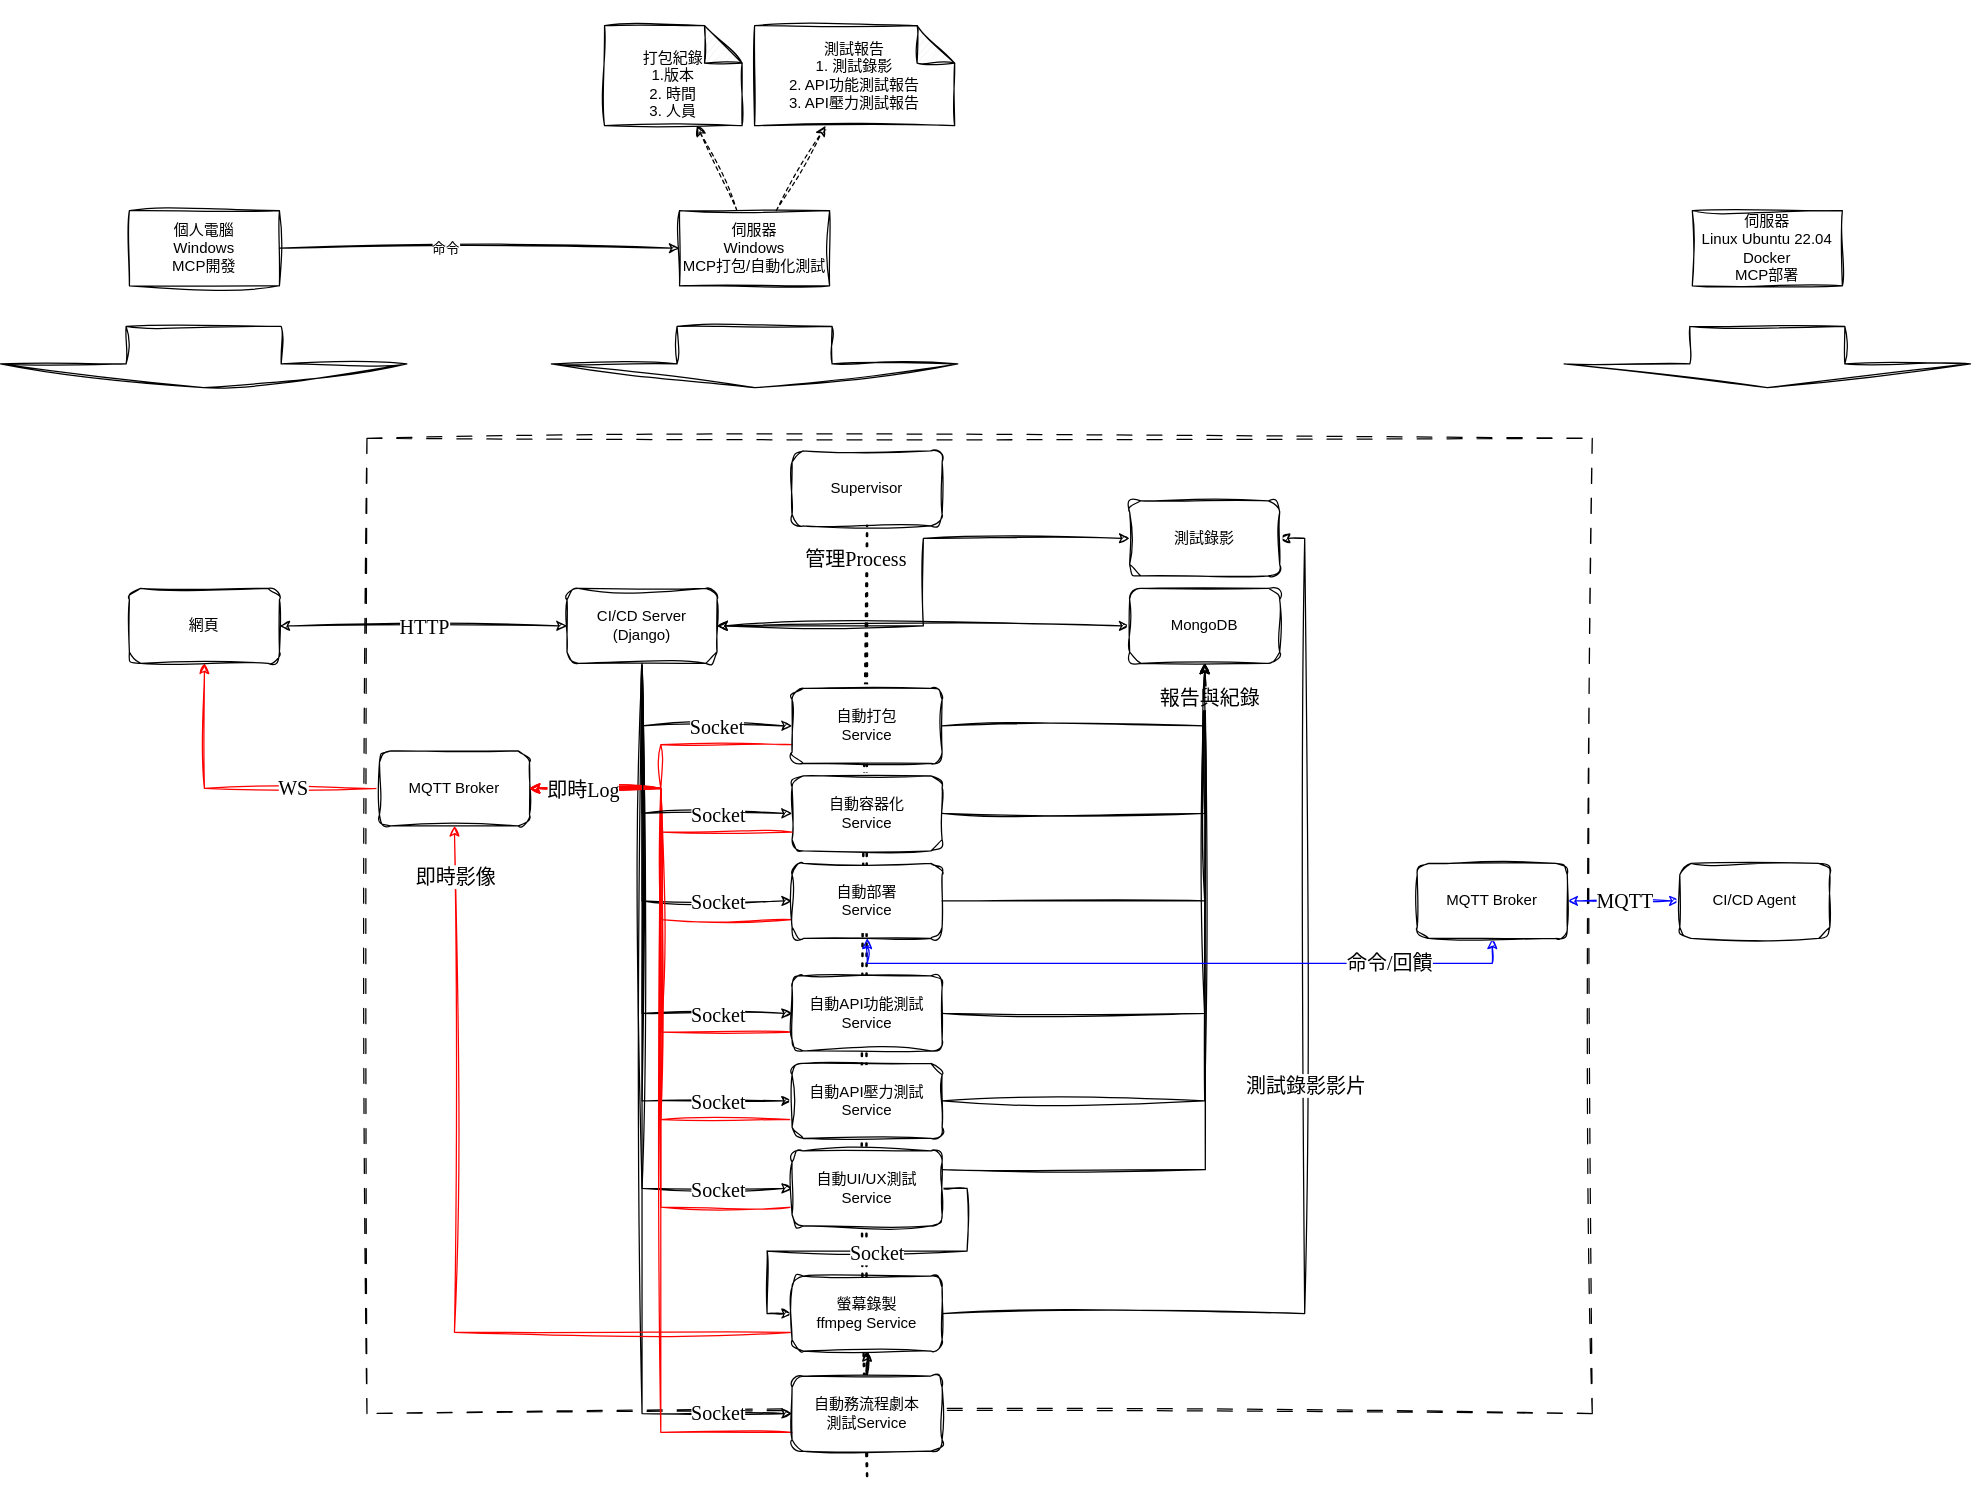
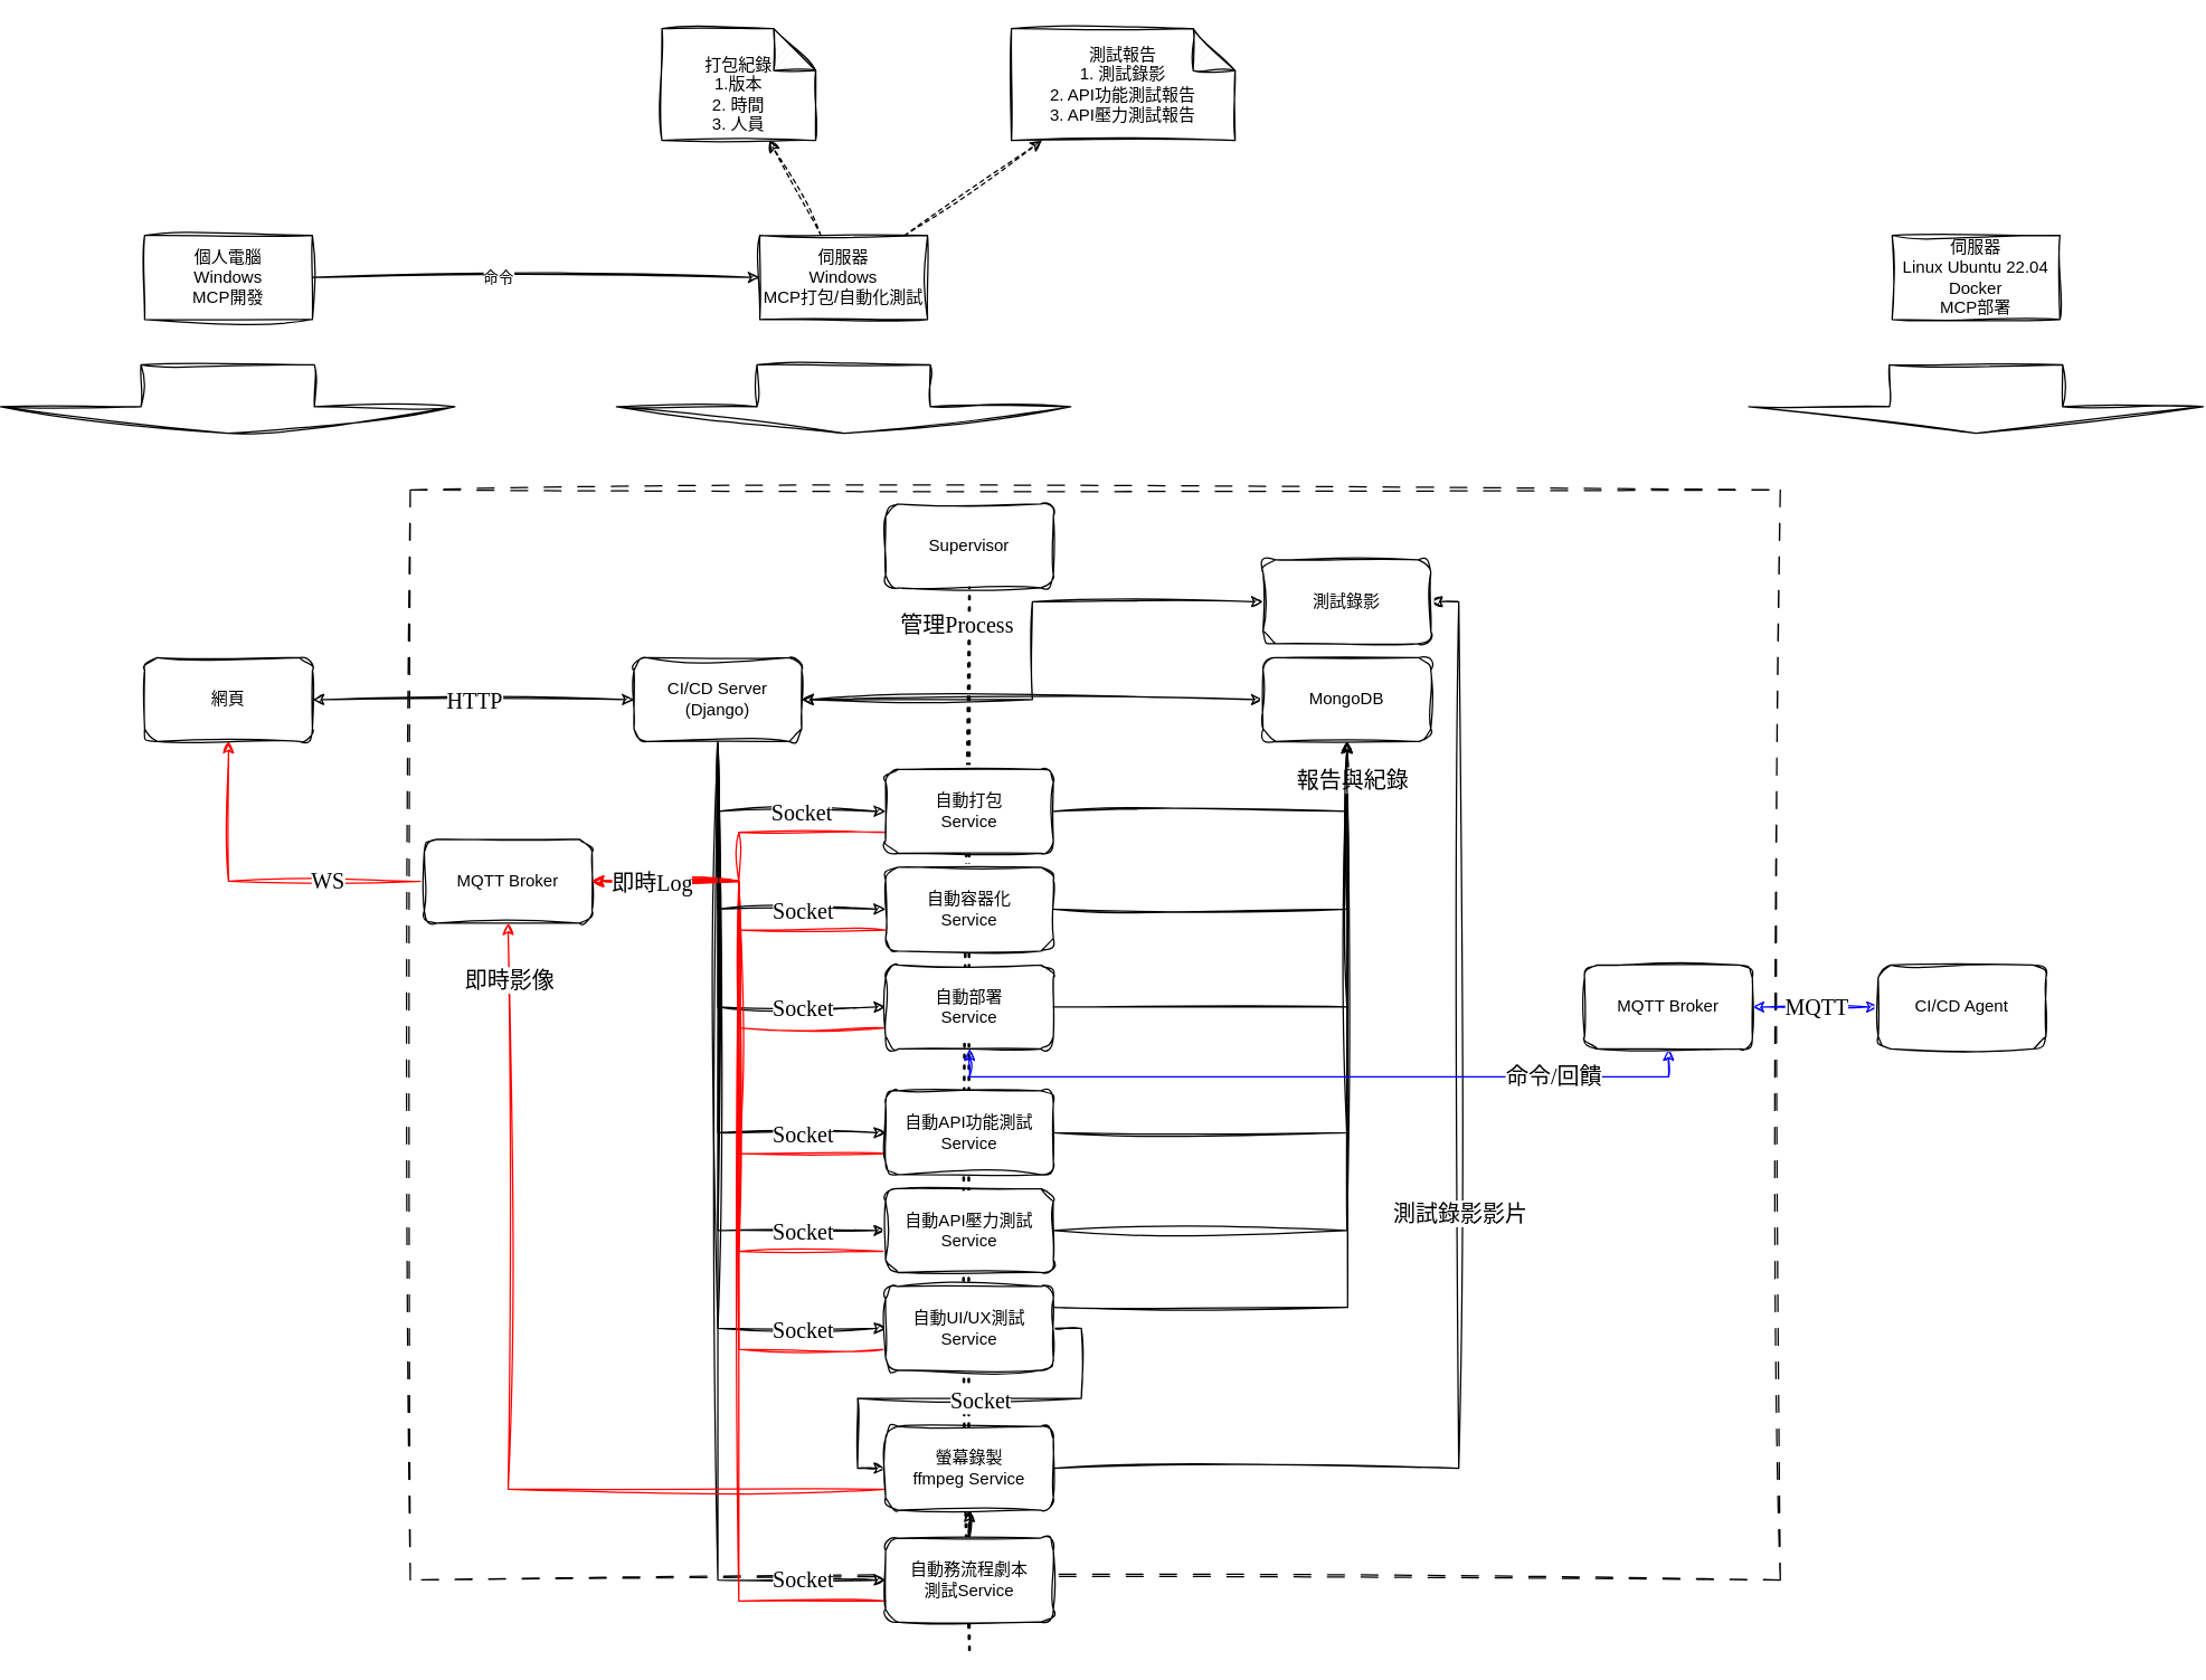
- <mxCell id="14" value="&lt;div&gt;&lt;br&gt;&lt;/div&gt;打包紀錄&lt;div&gt;1.版本&lt;br&gt;&lt;/div&gt;&lt;div&gt;2. 時間&lt;/div&gt;&lt;div&gt;3. 人員&lt;/div&gt;" style="shape=note;whiteSpace=wrap;html=1;backgroundOutline=1;darkOpacity=0.05;sketch=1;curveFitting=1;jiggle=2;" parent="5" vertex="1"><mxGeometry x="400" y="20" width="110" height="80" as="geometry" /></mxCell>
+ <mxCell id="14" value="&lt;div&gt;&lt;br&gt;&lt;/div&gt;打包紀錄&lt;div&gt;1.版本&lt;br&gt;&lt;/div&gt;&lt;div&gt;2. 時間&lt;/div&gt;&lt;div&gt;3. 人員&lt;/div&gt;" style="shape=note;whiteSpace=wrap;html=1;backgroundOutline=1;darkOpacity=0.05;sketch=1;curveFitting=1;jiggle=2;" parent="5" vertex="1"><mxGeometry x="390" y="20" width="110" height="80" as="geometry" /></mxCell>
- <mxCell id="13" value="測試報告&lt;div&gt;1. 測試錄影&lt;/div&gt;&lt;div&gt;2. API功能測試報告&lt;/div&gt;&lt;div&gt;3. API壓力測試報告&lt;/div&gt;" style="shape=note;whiteSpace=wrap;html=1;backgroundOutline=1;darkOpacity=0.05;sketch=1;curveFitting=1;jiggle=2;" parent="5" vertex="1"><mxGeometry x="520" y="20" width="160" height="80" as="geometry" /></mxCell>
+ <mxCell id="13" value="測試報告&lt;div&gt;1. 測試錄影&lt;/div&gt;&lt;div&gt;2. API功能測試報告&lt;/div&gt;&lt;div&gt;3. API壓力測試報告&lt;/div&gt;" style="shape=note;whiteSpace=wrap;html=1;backgroundOutline=1;darkOpacity=0.05;sketch=1;curveFitting=1;jiggle=2;" parent="5" vertex="1"><mxGeometry x="640" y="20" width="160" height="80" as="geometry" /></mxCell>
